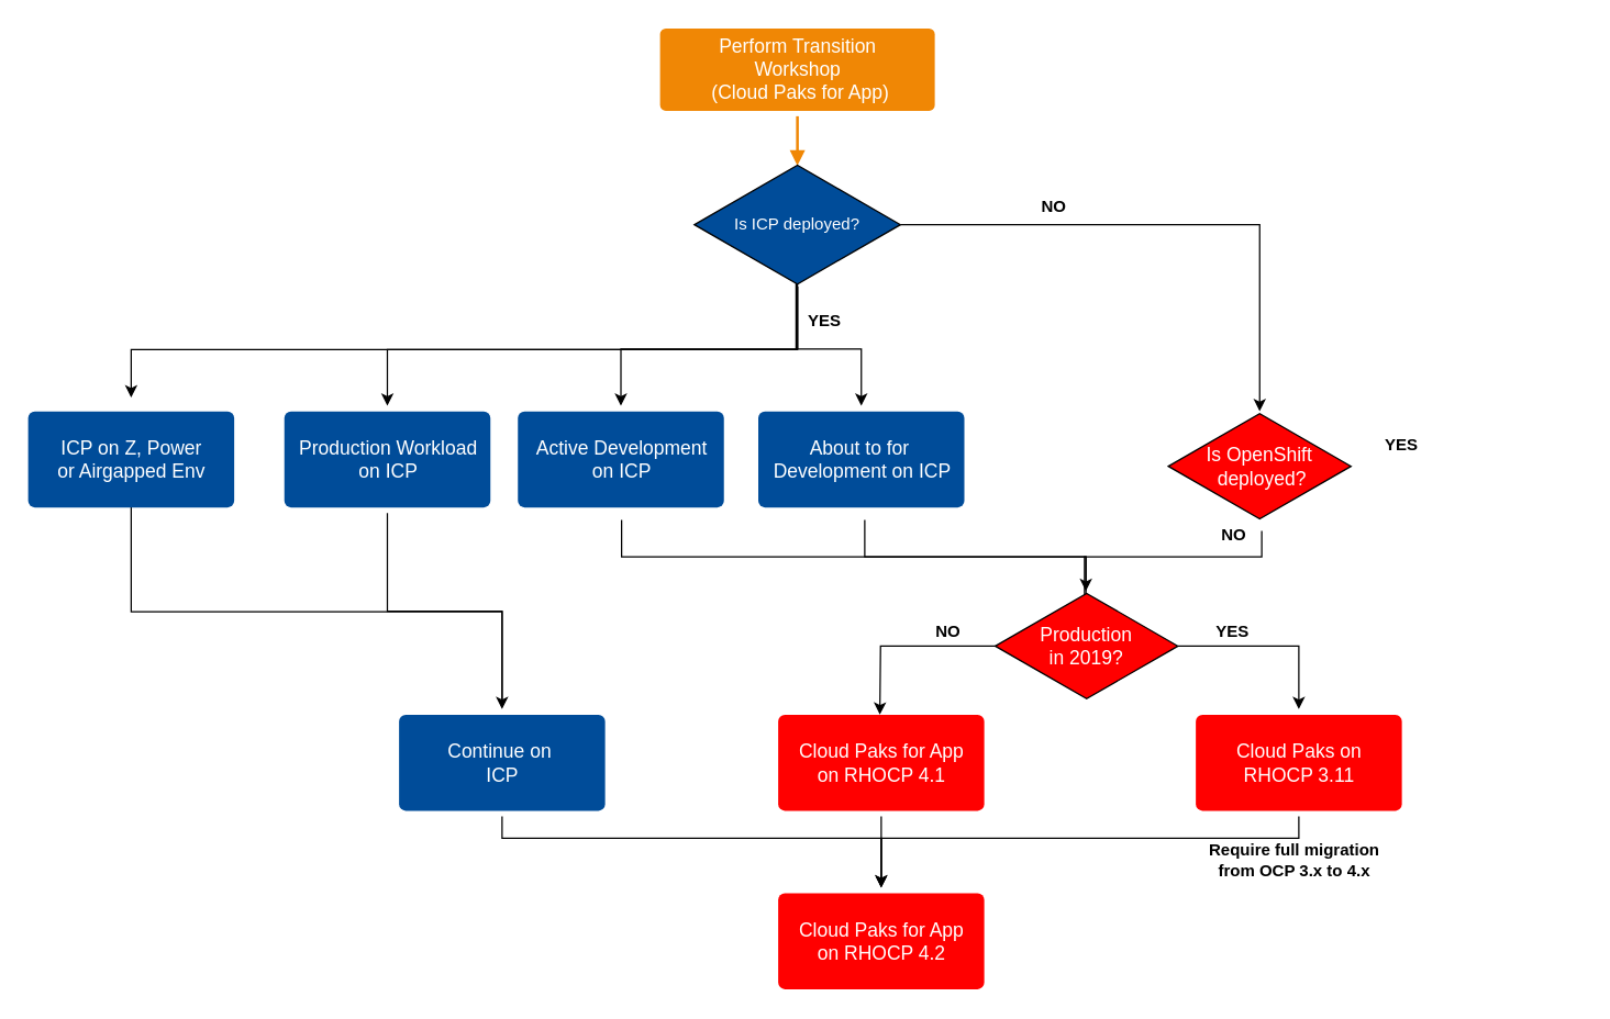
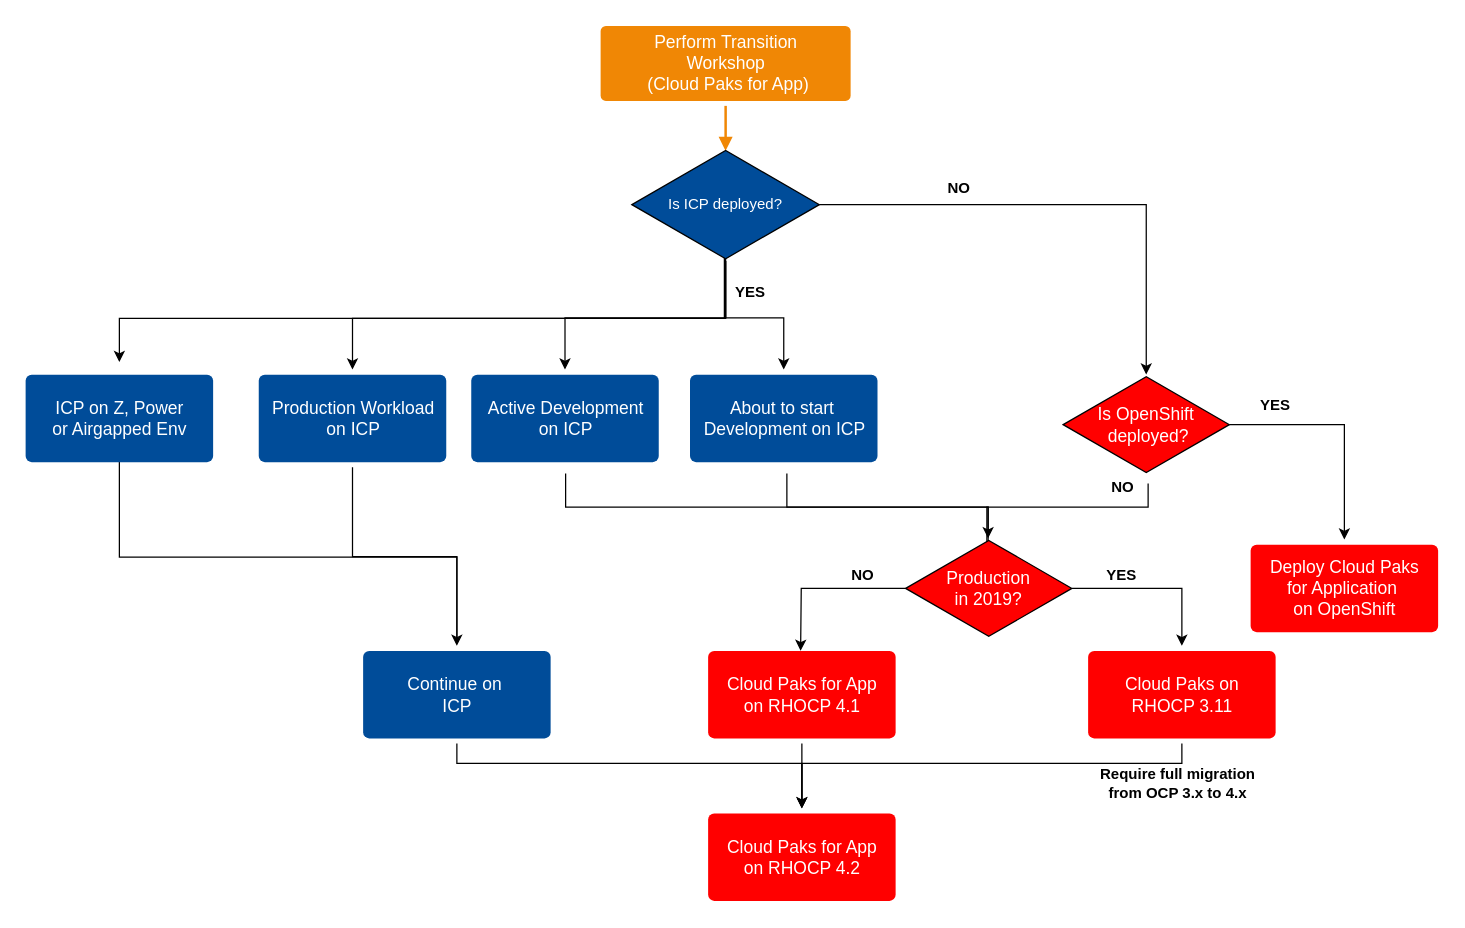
- <mxCell id="15" value="About to for&amp;nbsp;&lt;br&gt;Development on ICP" style="rounded=1;fillColor=#004C99;strokeColor=none;shadow=0;gradientColor=none;fontStyle=0;html=1;strokeWidth=2;fontSize=14;fontColor=#FFFFFF;arcSize=7;perimeterSpacing=4;" vertex="1" parent="1"><mxGeometry x="551.5" y="299" width="150" height="70" as="geometry" /></mxCell>
+ <mxCell id="15" value="About to start&amp;nbsp;&lt;br&gt;Development on ICP" style="rounded=1;fillColor=#004C99;strokeColor=none;shadow=0;gradientColor=none;fontStyle=0;html=1;strokeWidth=2;fontSize=14;fontColor=#FFFFFF;arcSize=7;perimeterSpacing=4;" vertex="1" parent="1"><mxGeometry x="551.5" y="299" width="150" height="70" as="geometry" /></mxCell>
+ <mxCell id="18" style="edgeStyle=orthogonalEdgeStyle;rounded=0;orthogonalLoop=1;jettySize=auto;html=1;entryX=0.5;entryY=0;entryDx=0;entryDy=0;" edge="1" parent="1" source="19" target="24"><mxGeometry relative="1" as="geometry" /></mxCell>
+ <mxCell id="24" value="Deploy Cloud Paks &lt;br&gt;for Application&amp;nbsp;&lt;br&gt;on OpenShift" style="rounded=1;fillColor=#FF0000;strokeColor=none;shadow=0;gradientColor=none;fontStyle=0;html=1;strokeWidth=2;fontSize=14;fontColor=#FFFFFF;arcSize=7;perimeterSpacing=4;" vertex="1" parent="1"><mxGeometry x="1000" y="435" width="150" height="70" as="geometry" /></mxCell>
